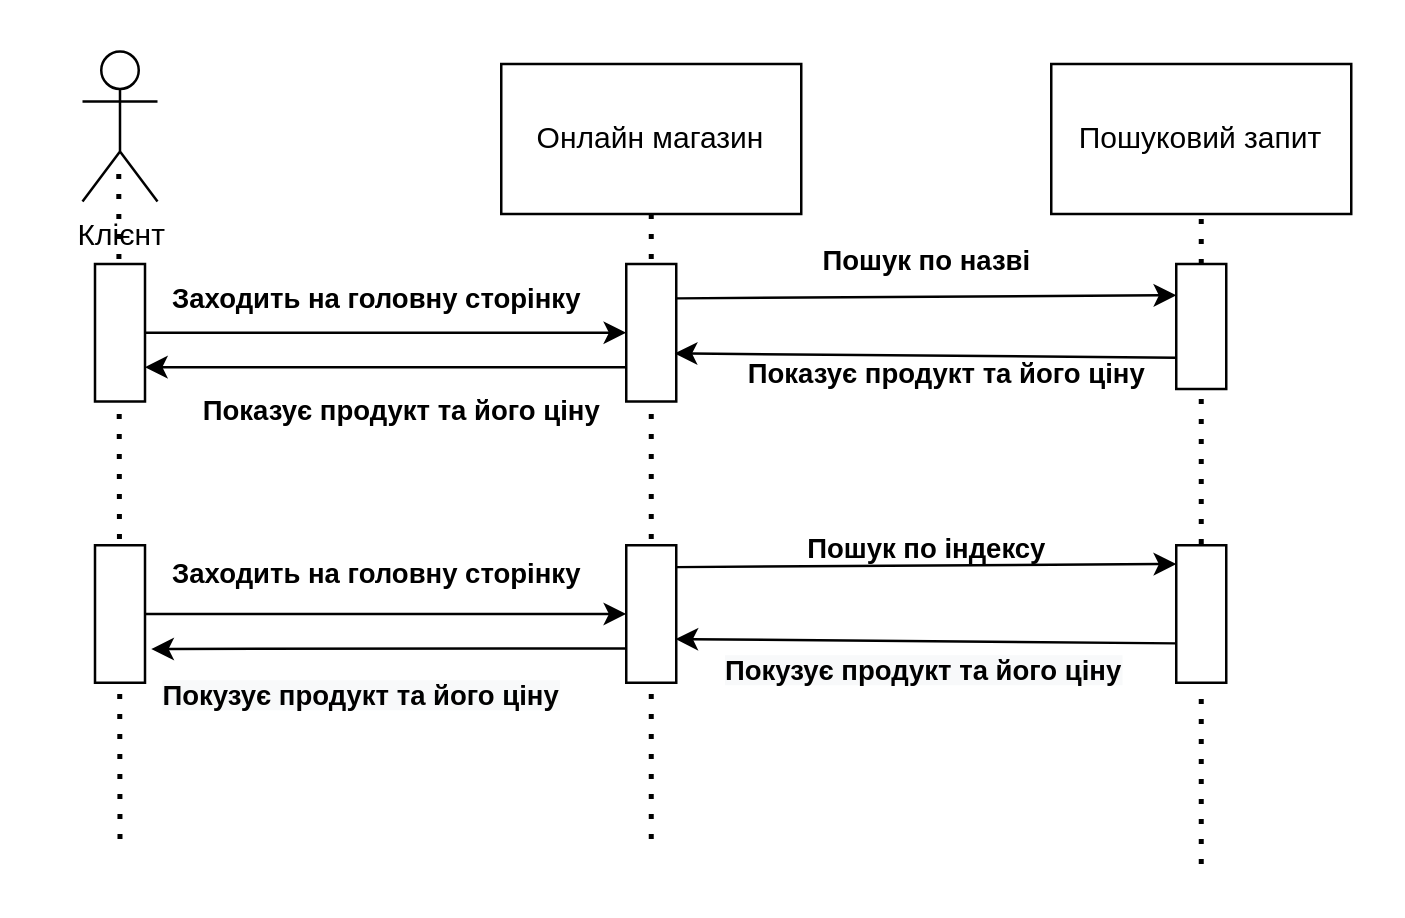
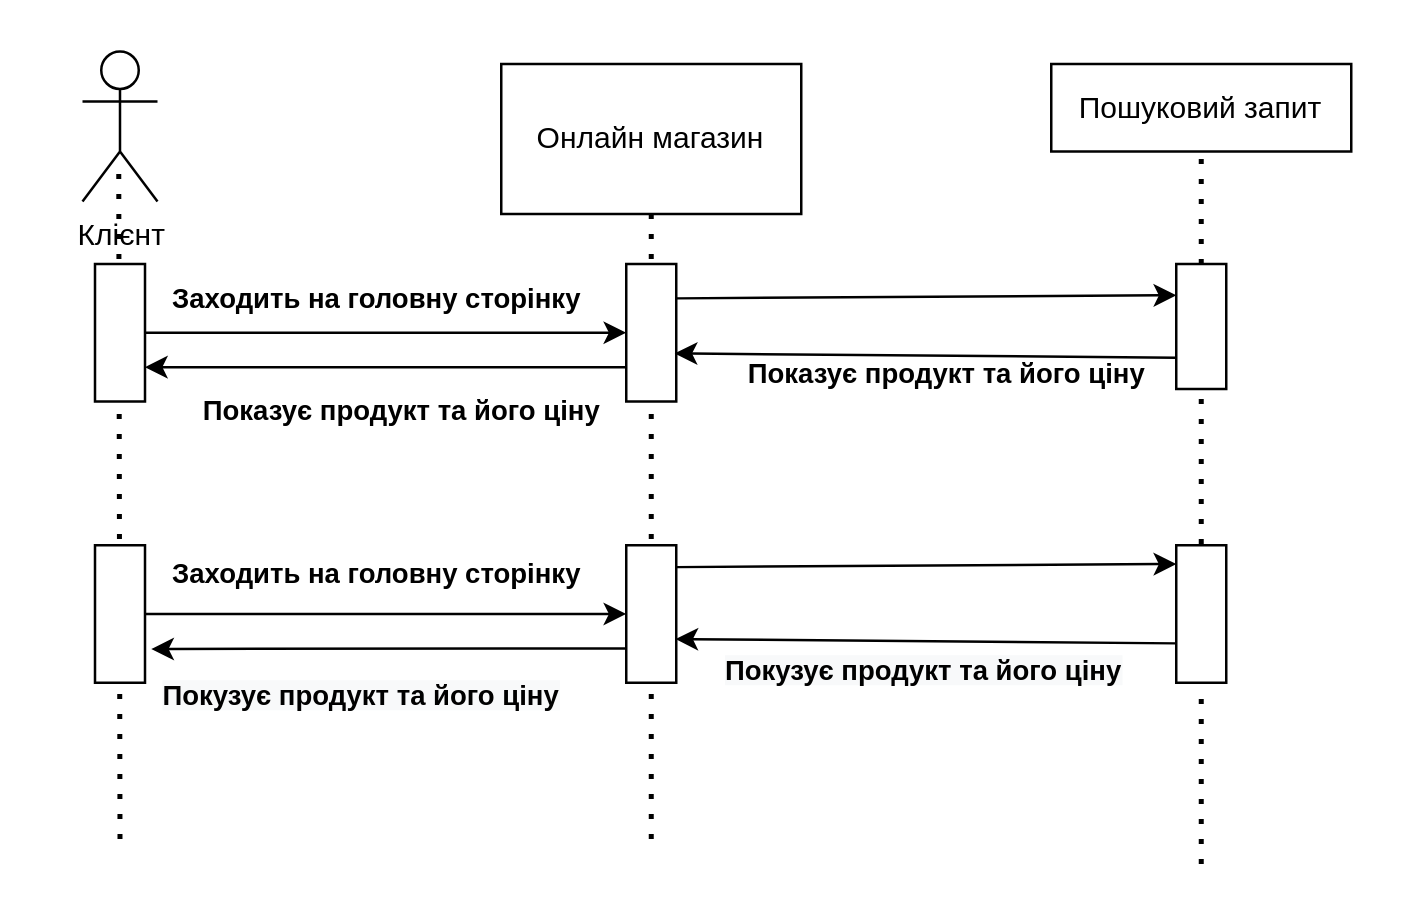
- <mxCell id="3" value="Пошуковий запит" style="rounded=0;whiteSpace=wrap;html=1;" parent="1" vertex="1"><mxGeometry x="420" y="25" width="120" height="60" as="geometry" /></mxCell>
+ <mxCell id="3" value="Пошуковий запит" style="rounded=0;whiteSpace=wrap;html=1;" parent="1" vertex="1"><mxGeometry x="420" y="25" width="120" height="35" as="geometry" /></mxCell>
- <mxCell id="10" value="&lt;font style=&quot;font-size: 11px;&quot;&gt;Пошук по назві&lt;/font&gt;" style="text;strokeColor=none;fillColor=none;html=1;fontSize=24;fontStyle=1;verticalAlign=middle;align=center;" parent="1" vertex="1"><mxGeometry x="320" y="80" width="100" height="40" as="geometry" /></mxCell>
- <mxCell id="17" value="&lt;span style=&quot;font-size: 11px;&quot;&gt;Пошук по індексу&lt;/span&gt;" style="text;strokeColor=none;fillColor=none;html=1;fontSize=24;fontStyle=1;verticalAlign=middle;align=center;" parent="1" vertex="1"><mxGeometry x="320" y="195" width="100" height="40" as="geometry" /></mxCell>
